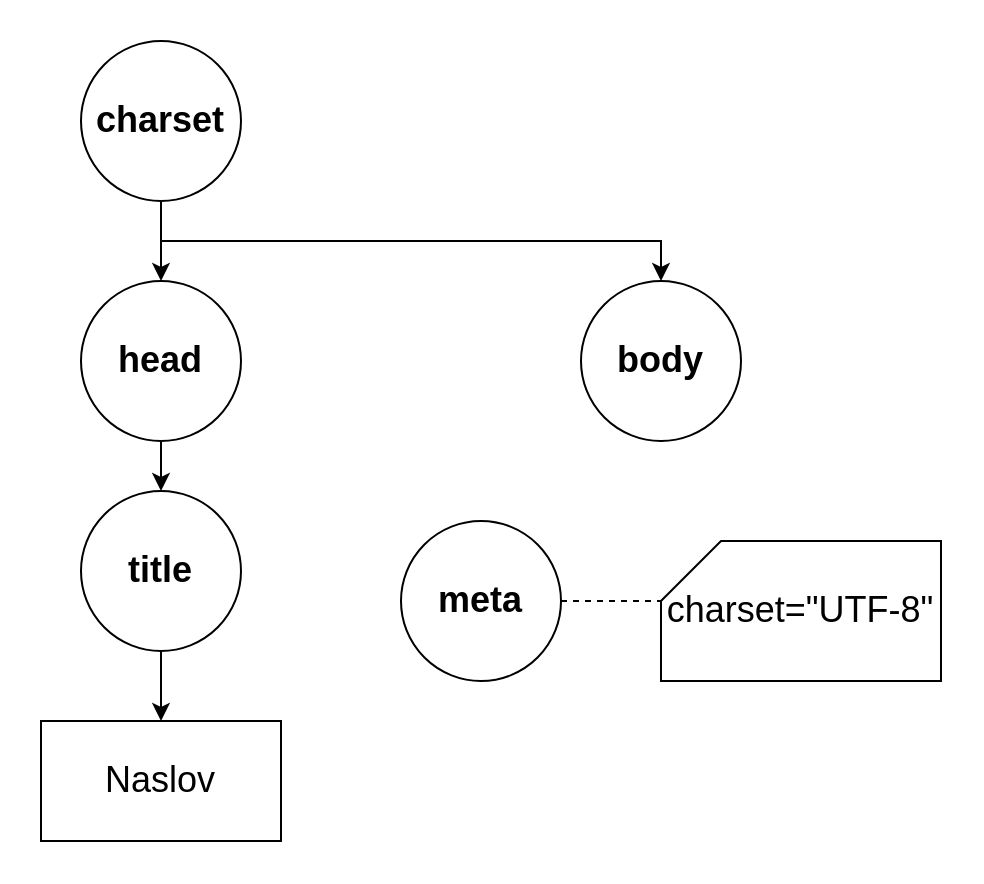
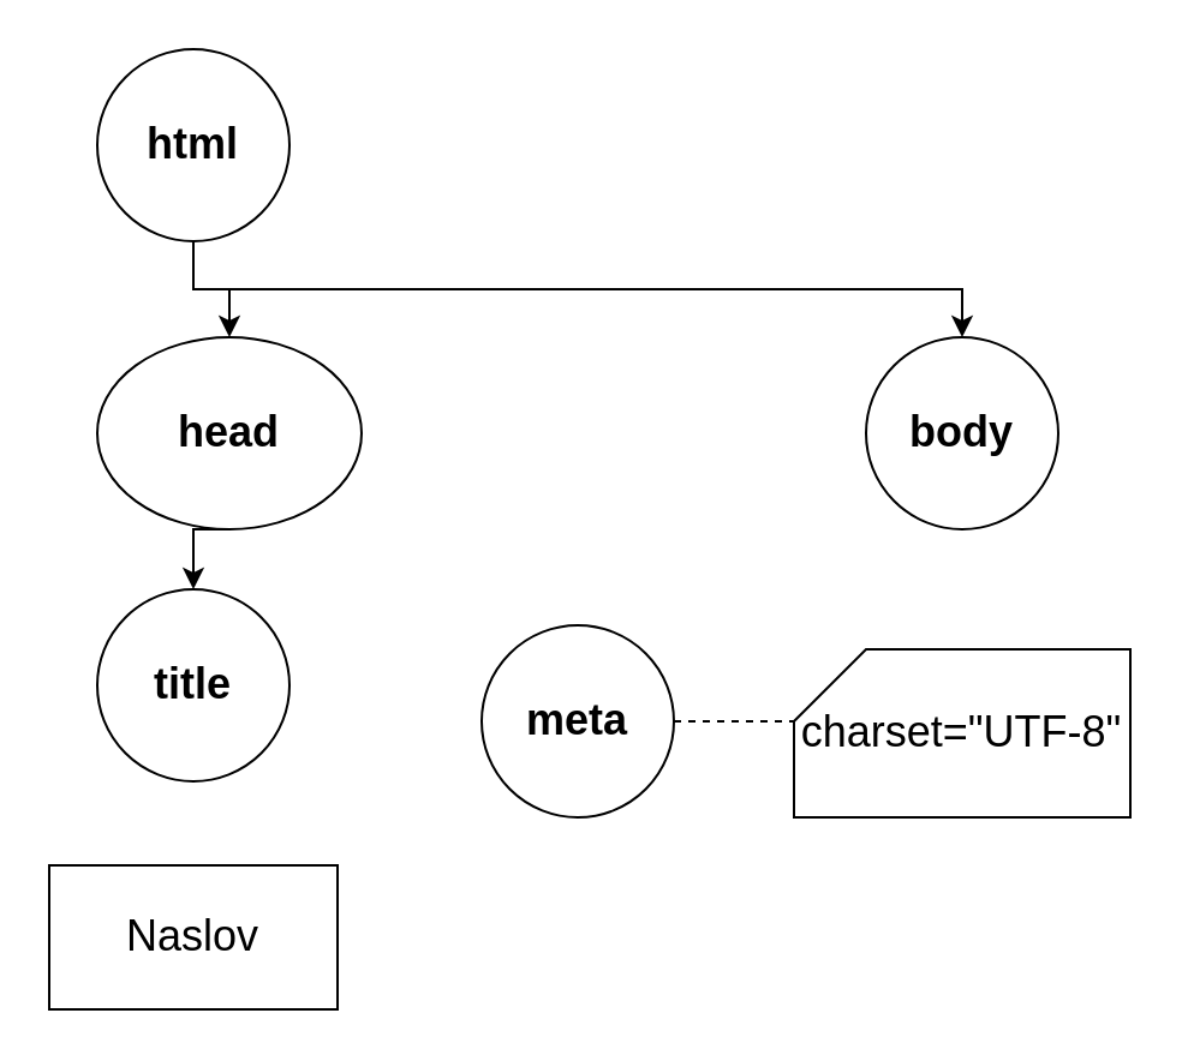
- <mxCell id="4" value="charset" style="ellipse;whiteSpace=wrap;html=1;aspect=fixed;fontSize=18;fontStyle=1" vertex="1" parent="1"><mxGeometry x="40" y="20" width="80" height="80" as="geometry" /></mxCell>
+ <mxCell id="4" value="html" style="ellipse;whiteSpace=wrap;html=1;aspect=fixed;fontSize=18;fontStyle=1" vertex="1" parent="1"><mxGeometry x="40" y="20" width="80" height="80" as="geometry" /></mxCell>
- <mxCell id="6" value="head" style="ellipse;whiteSpace=wrap;html=1;aspect=fixed;fontSize=18;fontStyle=1" vertex="1" parent="1"><mxGeometry x="40" y="140" width="80" height="80" as="geometry" /></mxCell>
+ <mxCell id="6" value="head" style="ellipse;whiteSpace=wrap;html=1;aspect=fixed;fontSize=18;fontStyle=1" vertex="1" parent="1"><mxGeometry x="40" y="140" width="110" height="80" as="geometry" /></mxCell>
- <mxCell id="7" value="body" style="ellipse;whiteSpace=wrap;html=1;aspect=fixed;fontSize=18;fontStyle=1" vertex="1" parent="1"><mxGeometry x="290" y="140" width="80" height="80" as="geometry" /></mxCell>
+ <mxCell id="7" value="body" style="ellipse;whiteSpace=wrap;html=1;aspect=fixed;fontSize=18;fontStyle=1" vertex="1" parent="1"><mxGeometry x="360" y="140" width="80" height="80" as="geometry" /></mxCell>
- <mxCell id="8" style="edgeStyle=orthogonalEdgeStyle;rounded=0;orthogonalLoop=1;jettySize=auto;html=1;exitX=0.5;exitY=1;exitDx=0;exitDy=0;entryX=0.5;entryY=0;entryDx=0;entryDy=0;fontSize=18;" edge="1" parent="1" source="9" target="12"><mxGeometry relative="1" as="geometry" /></mxCell>
